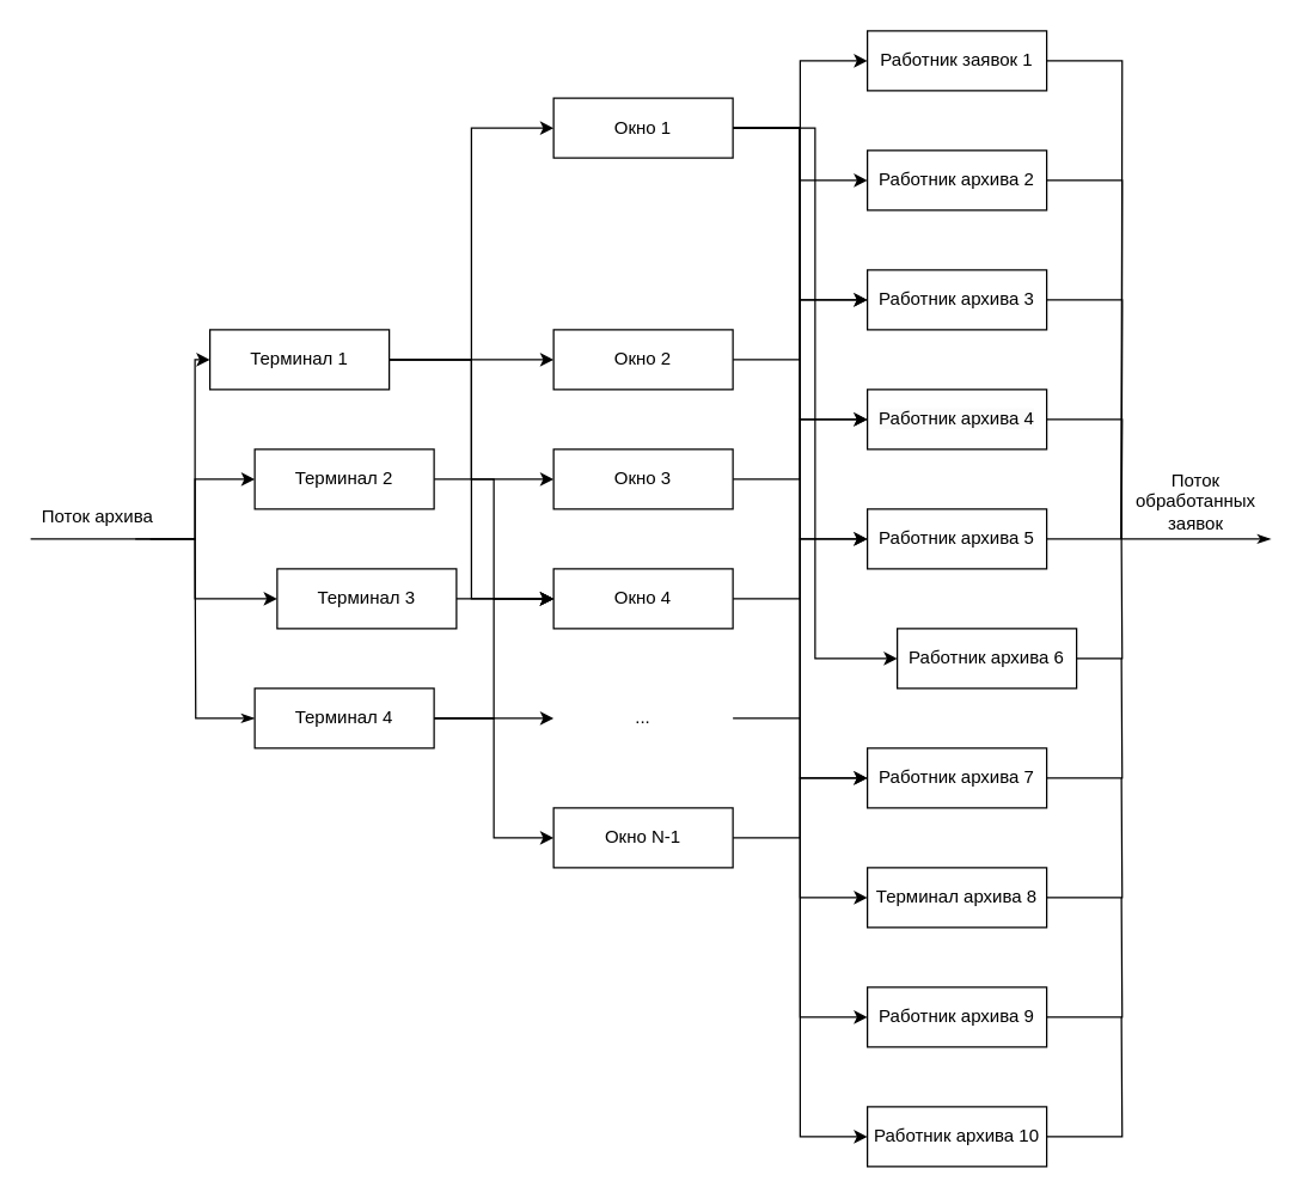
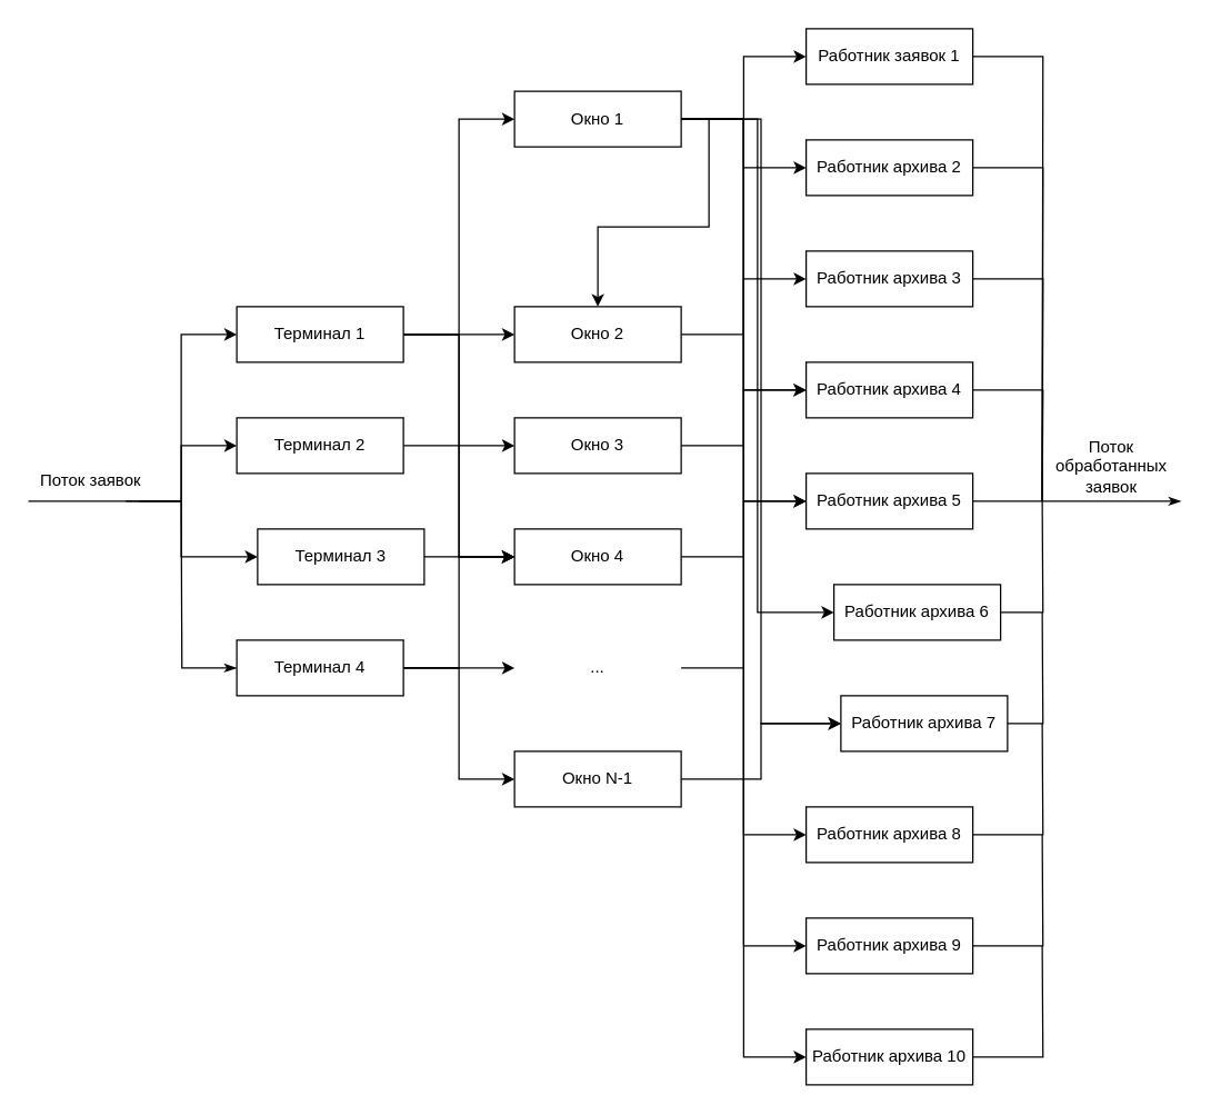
- <mxCell id="18" style="edgeStyle=orthogonalEdgeStyle;rounded=0;orthogonalLoop=1;jettySize=auto;html=1;exitX=1;exitY=0.5;exitDx=0;exitDy=0;entryX=0;entryY=0.5;entryDx=0;entryDy=0;" edge="1" parent="1" source="26" target="41"><mxGeometry relative="1" as="geometry" /></mxCell>
+ <mxCell id="18" style="edgeStyle=orthogonalEdgeStyle;rounded=0;orthogonalLoop=1;jettySize=auto;html=1;exitX=1;exitY=0.5;exitDx=0;exitDy=0;" edge="1" parent="1" source="26" target="28"><mxGeometry relative="1" as="geometry" /></mxCell>
- <mxCell id="6" value="Терминал 1" style="rounded=0;whiteSpace=wrap;html=1;" vertex="1" parent="1"><mxGeometry x="140" y="220" width="120" height="40" as="geometry" /></mxCell>
+ <mxCell id="6" value="Терминал 1" style="rounded=0;whiteSpace=wrap;html=1;" vertex="1" parent="1"><mxGeometry x="170" y="220" width="120" height="40" as="geometry" /></mxCell>
- <mxCell id="60" value="Поток архива" style="text;html=1;strokeColor=none;fillColor=none;align=center;verticalAlign=middle;whiteSpace=wrap;rounded=0;" vertex="1" parent="1"><mxGeometry x="20" y="330" width="90" height="30" as="geometry" /></mxCell>
+ <mxCell id="60" value="Поток заявок" style="text;html=1;strokeColor=none;fillColor=none;align=center;verticalAlign=middle;whiteSpace=wrap;rounded=0;" vertex="1" parent="1"><mxGeometry x="20" y="330" width="90" height="30" as="geometry" /></mxCell>
- <mxCell id="49" value="Работник архива 7" style="rounded=0;whiteSpace=wrap;html=1;" vertex="1" parent="1"><mxGeometry x="580" y="500" width="120" height="40" as="geometry" /></mxCell>
+ <mxCell id="49" value="Работник архива 7" style="rounded=0;whiteSpace=wrap;html=1;" vertex="1" parent="1"><mxGeometry x="605" y="500" width="120" height="40" as="geometry" /></mxCell>
- <mxCell id="51" value="Терминал архива 8" style="rounded=0;whiteSpace=wrap;html=1;" vertex="1" parent="1"><mxGeometry x="580" y="580" width="120" height="40" as="geometry" /></mxCell>
+ <mxCell id="51" value="Работник архива 8" style="rounded=0;whiteSpace=wrap;html=1;" vertex="1" parent="1"><mxGeometry x="580" y="580" width="120" height="40" as="geometry" /></mxCell>
